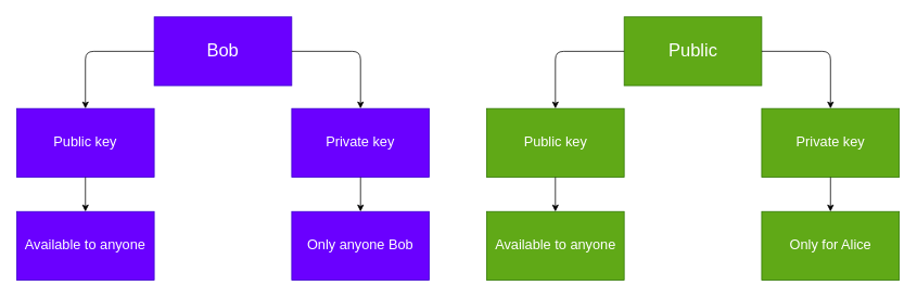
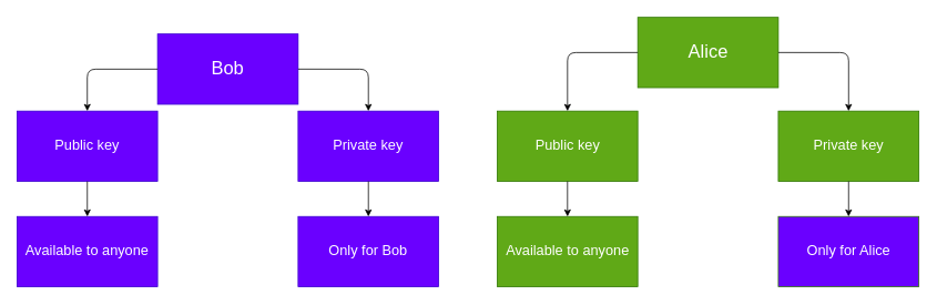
- <mxCell id="13" value="Bob" style="rounded=0;whiteSpace=wrap;html=1;fillColor=#6a00ff;strokeColor=#3700CC;fontColor=#ffffff;fontSize=22;" vertex="1" parent="12"><mxGeometry x="169.044" width="169.044" height="84.522" as="geometry" /></mxCell>
+ <mxCell id="13" value="Bob" style="rounded=0;whiteSpace=wrap;html=1;fillColor=#6a00ff;strokeColor=#3700CC;fontColor=#ffffff;fontSize=22;" vertex="1" parent="12"><mxGeometry x="169.044" y="20" width="169.044" height="84.522" as="geometry" /></mxCell>
- <mxCell id="3" value="Public" style="rounded=0;whiteSpace=wrap;html=1;fillColor=#60a917;strokeColor=#2D7600;fontColor=#ffffff;fontSize=22;" vertex="1" parent="2"><mxGeometry x="746.612" width="169.044" height="84.522" as="geometry" /></mxCell>
+ <mxCell id="3" value="Alice" style="rounded=0;whiteSpace=wrap;html=1;fillColor=#60a917;strokeColor=#2D7600;fontColor=#ffffff;fontSize=22;" vertex="1" parent="2"><mxGeometry x="746.612" width="169.044" height="84.522" as="geometry" /></mxCell>
- <mxCell id="20" value="Only anyone Bob" style="rounded=0;whiteSpace=wrap;html=1;fillColor=#6a00ff;strokeColor=#3700CC;fontColor=#ffffff;fontSize=17;" vertex="1" parent="12"><mxGeometry x="338.088" y="239.478" width="169.044" height="84.522" as="geometry" /></mxCell>
+ <mxCell id="20" value="Only for Bob" style="rounded=0;whiteSpace=wrap;html=1;fillColor=#6a00ff;strokeColor=#3700CC;fontColor=#ffffff;fontSize=17;" vertex="1" parent="12"><mxGeometry x="338.088" y="239.478" width="169.044" height="84.522" as="geometry" /></mxCell>
- <mxCell id="10" value="Only for Alice" style="rounded=0;whiteSpace=wrap;html=1;fillColor=#60a917;strokeColor=#2D7600;fontColor=#ffffff;fontSize=17;" vertex="1" parent="2"><mxGeometry x="915.656" y="239.478" width="169.044" height="84.522" as="geometry" /></mxCell>
+ <mxCell id="10" value="Only for Alice" style="rounded=0;whiteSpace=wrap;html=1;fillColor=#6a00ff;strokeColor=#2D7600;fontColor=#ffffff;fontSize=17;" vertex="1" parent="2"><mxGeometry x="915.656" y="239.478" width="169.044" height="84.522" as="geometry" /></mxCell>
